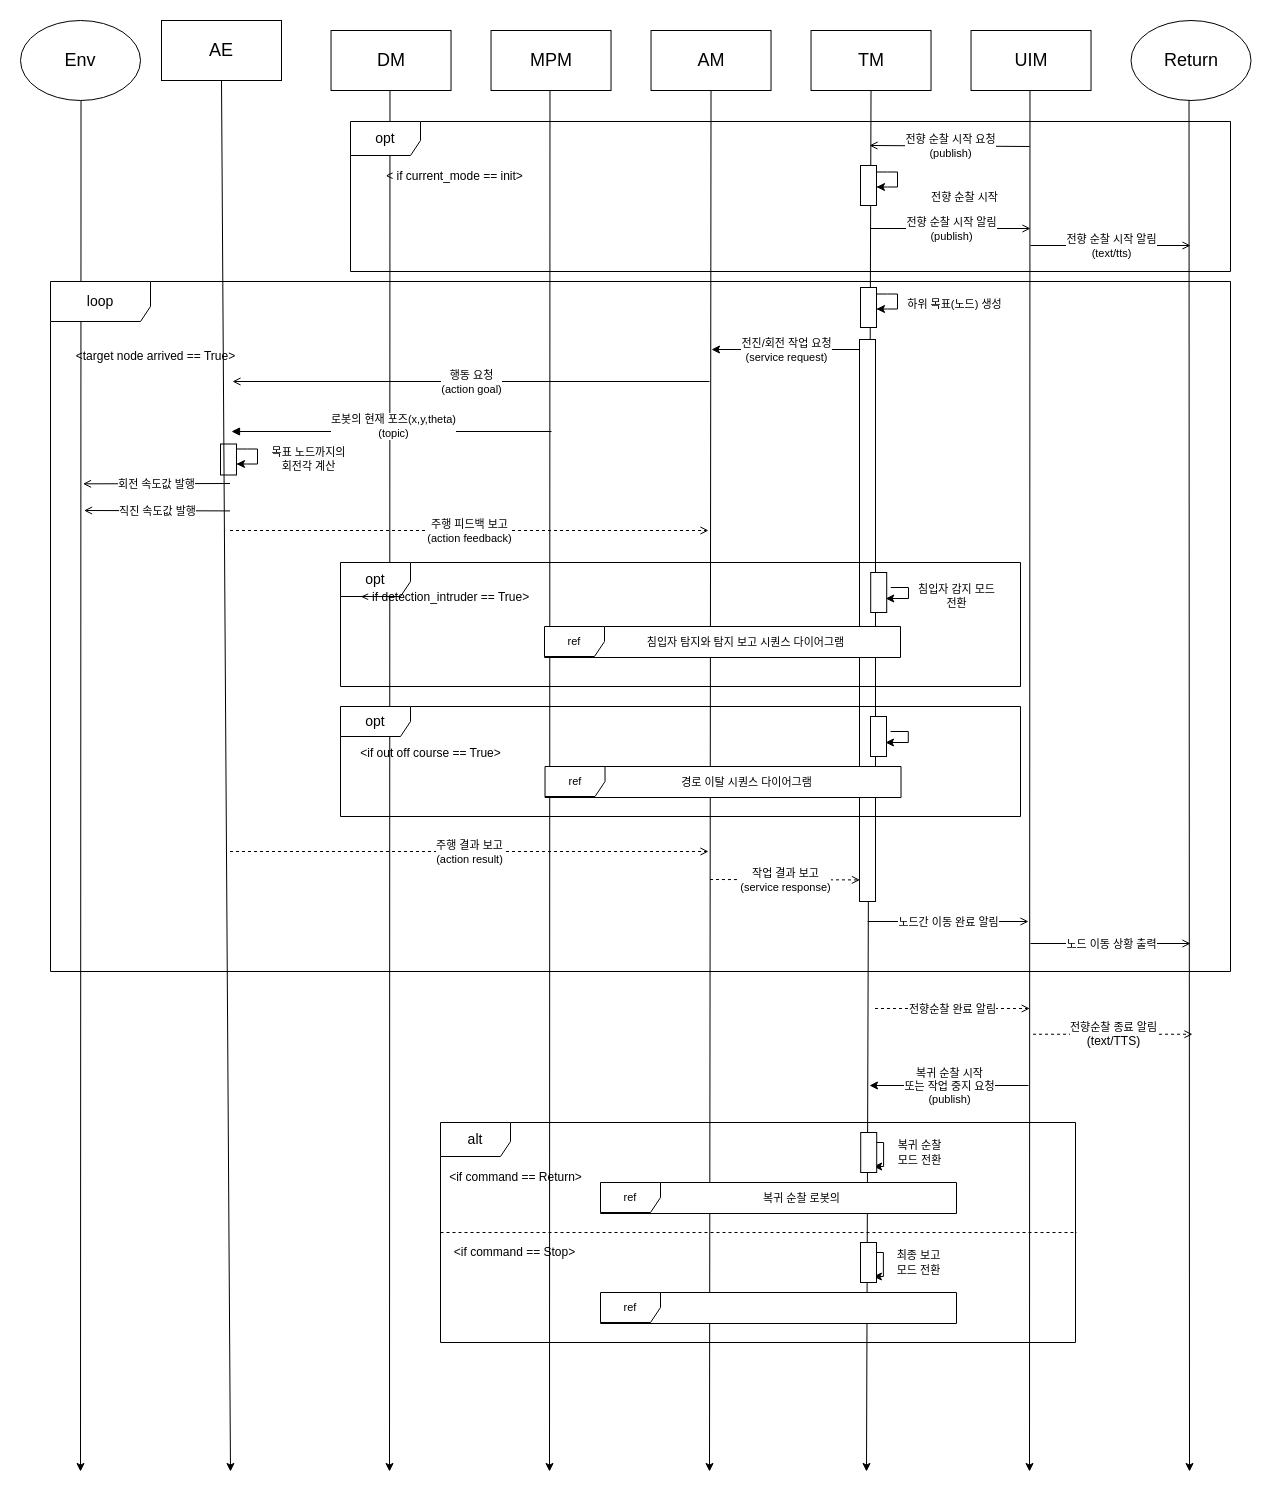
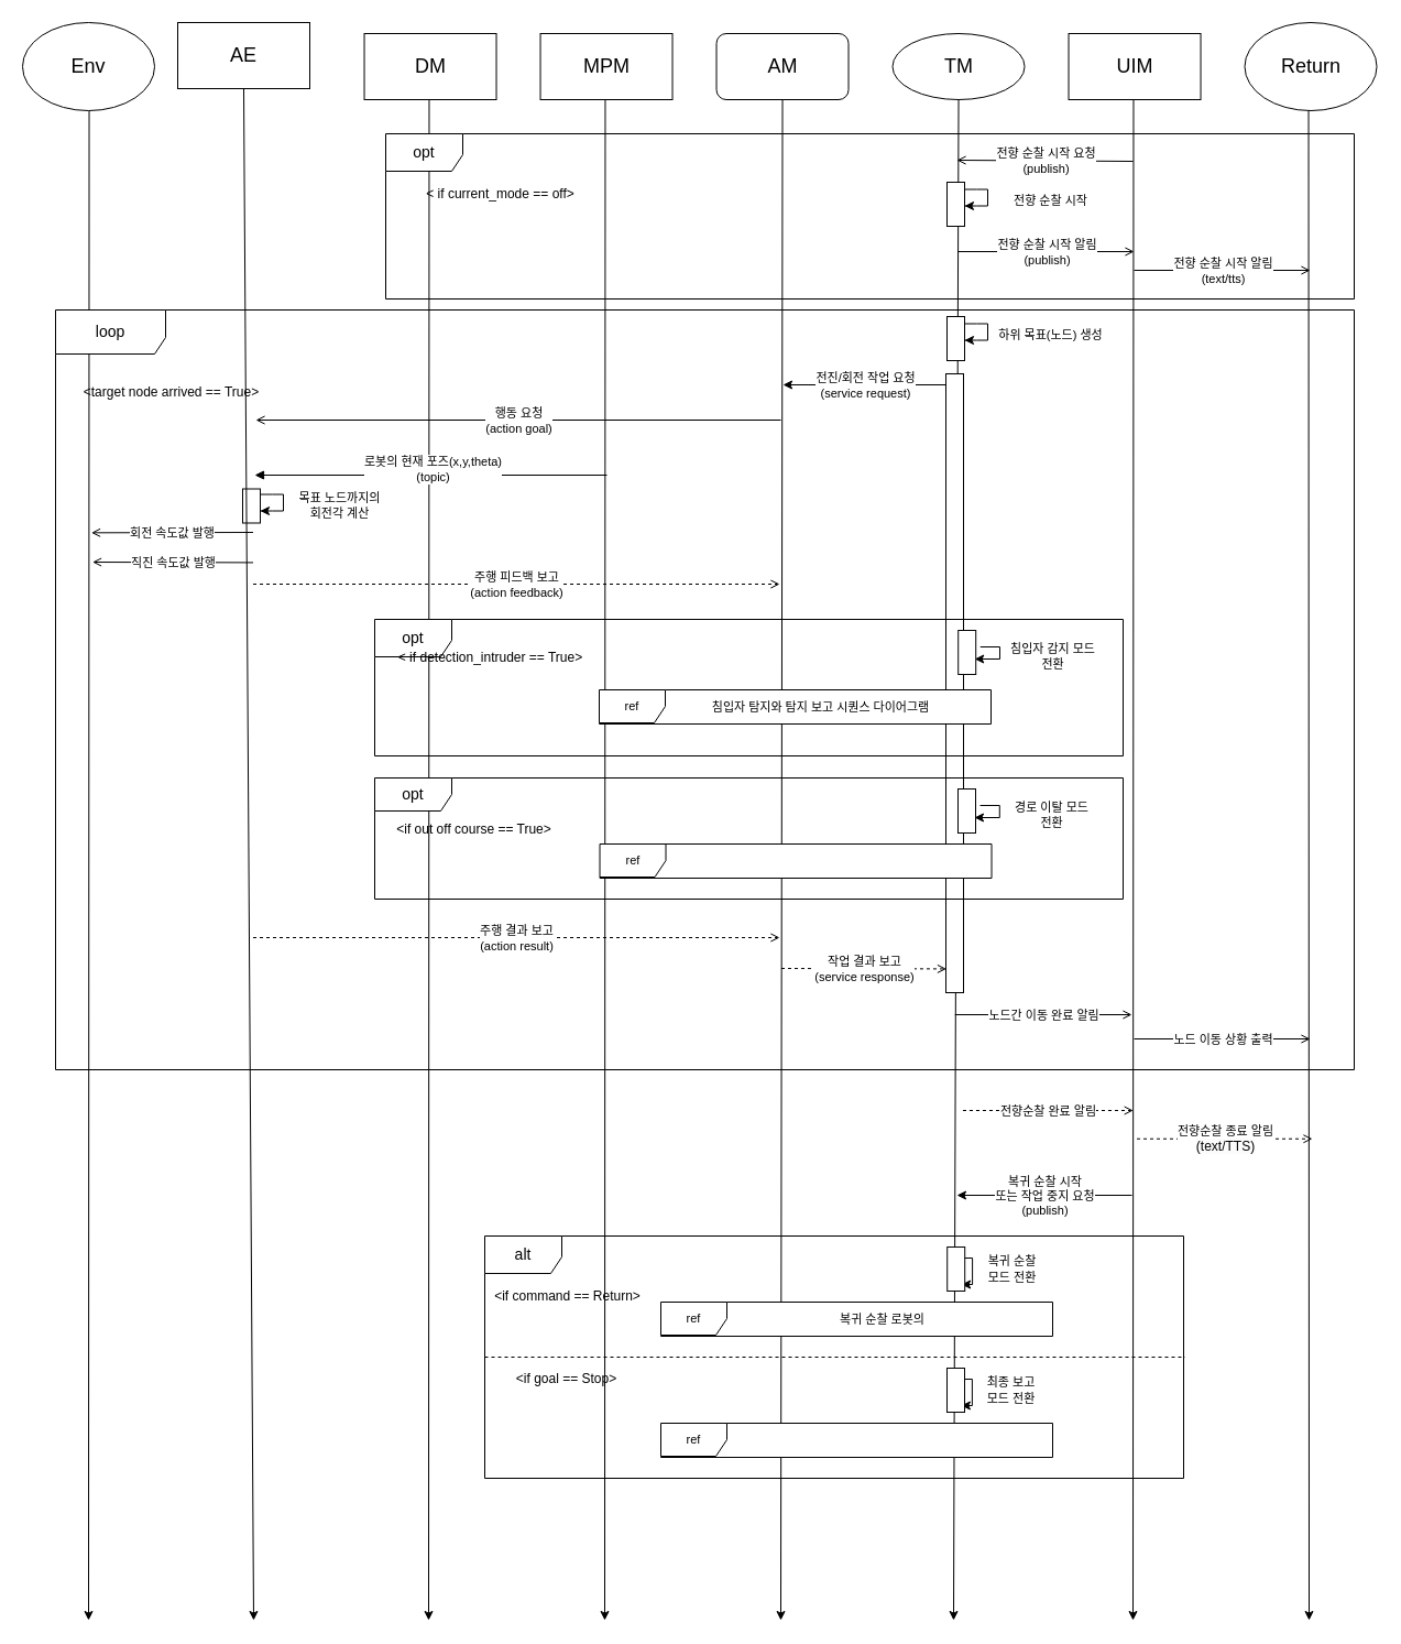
- <mxCell id="8" value="&lt;font style=&quot;font-size: 18px;&quot;&gt;AM&lt;/font&gt;" style="rounded=0;whiteSpace=wrap;html=1;" vertex="1" parent="1"><mxGeometry x="650.53" y="30" width="120" height="60" as="geometry" /></mxCell>
+ <mxCell id="8" value="&lt;font style=&quot;font-size: 18px;&quot;&gt;AM&lt;/font&gt;" style="whiteSpace=wrap;html=1;rounded=1;" vertex="1" parent="1"><mxGeometry x="650.53" y="30" width="120" height="60" as="geometry" /></mxCell>
- <mxCell id="9" value="&lt;font style=&quot;font-size: 18px;&quot;&gt;TM&lt;/font&gt;" style="rounded=0;whiteSpace=wrap;html=1;" vertex="1" parent="1"><mxGeometry x="810.53" y="30" width="120" height="60" as="geometry" /></mxCell>
+ <mxCell id="9" value="&lt;font style=&quot;font-size: 18px;&quot;&gt;TM&lt;/font&gt;" style="ellipse;whiteSpace=wrap;html=1;" vertex="1" parent="1"><mxGeometry x="810.53" y="30" width="120" height="60" as="geometry" /></mxCell>
- <mxCell id="66" value="&amp;lt; if current_mode == init&amp;gt;" style="text;html=1;align=center;verticalAlign=middle;resizable=0;points=[];autosize=1;strokeColor=none;fillColor=none;fontSize=12;" vertex="1" parent="1"><mxGeometry x="374" y="161" width="160" height="30" as="geometry" /></mxCell>
+ <mxCell id="66" value="&amp;lt; if current_mode == off&amp;gt;" style="text;html=1;align=center;verticalAlign=middle;resizable=0;points=[];autosize=1;strokeColor=none;fillColor=none;fontSize=12;" vertex="1" parent="1"><mxGeometry x="374" y="161" width="160" height="30" as="geometry" /></mxCell>
- <mxCell id="67" value="전향 순찰 시작" style="text;html=1;align=center;verticalAlign=middle;resizable=0;points=[];autosize=1;strokeColor=none;fillColor=none;fontSize=11;" vertex="1" parent="1"><mxGeometry x="913.53" y="182" width="100" height="30" as="geometry" /></mxCell>
+ <mxCell id="67" value="전향 순찰 시작" style="text;html=1;align=center;verticalAlign=middle;resizable=0;points=[];autosize=1;strokeColor=none;fillColor=none;fontSize=11;" vertex="1" parent="1"><mxGeometry x="903.53" y="167" width="100" height="30" as="geometry" /></mxCell>
+ <mxCell id="90" value="경로 이탈 모드&lt;br style=&quot;font-size: 11px;&quot;&gt;전환" style="text;html=1;align=center;verticalAlign=middle;resizable=0;points=[];autosize=1;strokeColor=none;fillColor=none;fontSize=11;" vertex="1" parent="1"><mxGeometry x="905.32" y="720" width="100" height="40" as="geometry" /></mxCell>
- <mxCell id="87" value="경로 이탈 시퀀스 다이어그램" style="text;html=1;align=center;verticalAlign=middle;resizable=0;points=[];autosize=1;strokeColor=none;fillColor=none;fontSize=11;" vertex="1" parent="1"><mxGeometry x="665.53" y="767" width="160" height="30" as="geometry" /></mxCell>
- <mxCell id="58" value="&amp;lt;if command == Stop&amp;gt;" style="text;html=1;align=center;verticalAlign=middle;resizable=0;points=[];autosize=1;strokeColor=none;fillColor=none;fontSize=12;" vertex="1" parent="1"><mxGeometry x="444" y="1237" width="140" height="30" as="geometry" /></mxCell>
+ <mxCell id="58" value="&amp;lt;if goal == Stop&amp;gt;" style="text;html=1;align=center;verticalAlign=middle;resizable=0;points=[];autosize=1;strokeColor=none;fillColor=none;fontSize=12;" vertex="1" parent="1"><mxGeometry x="444" y="1237" width="140" height="30" as="geometry" /></mxCell>
